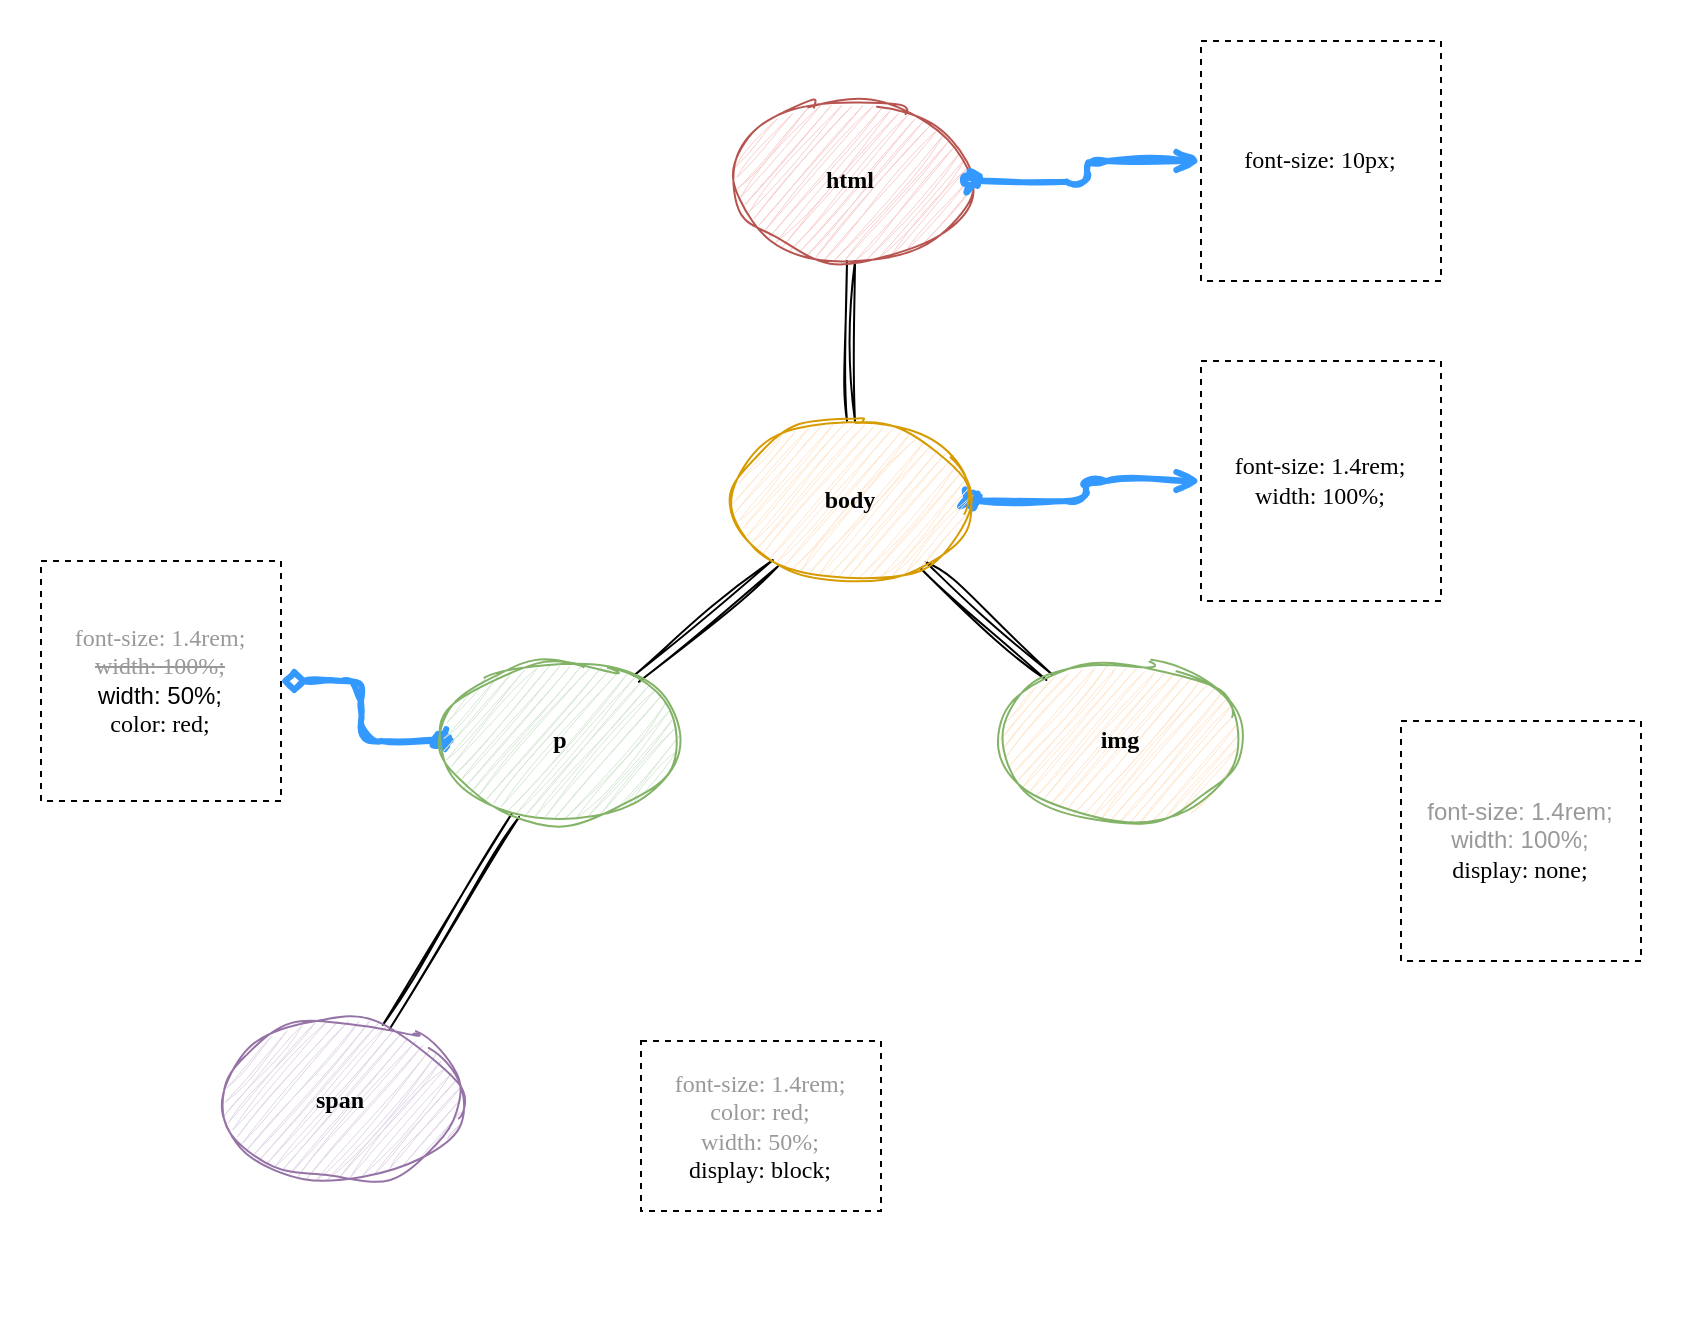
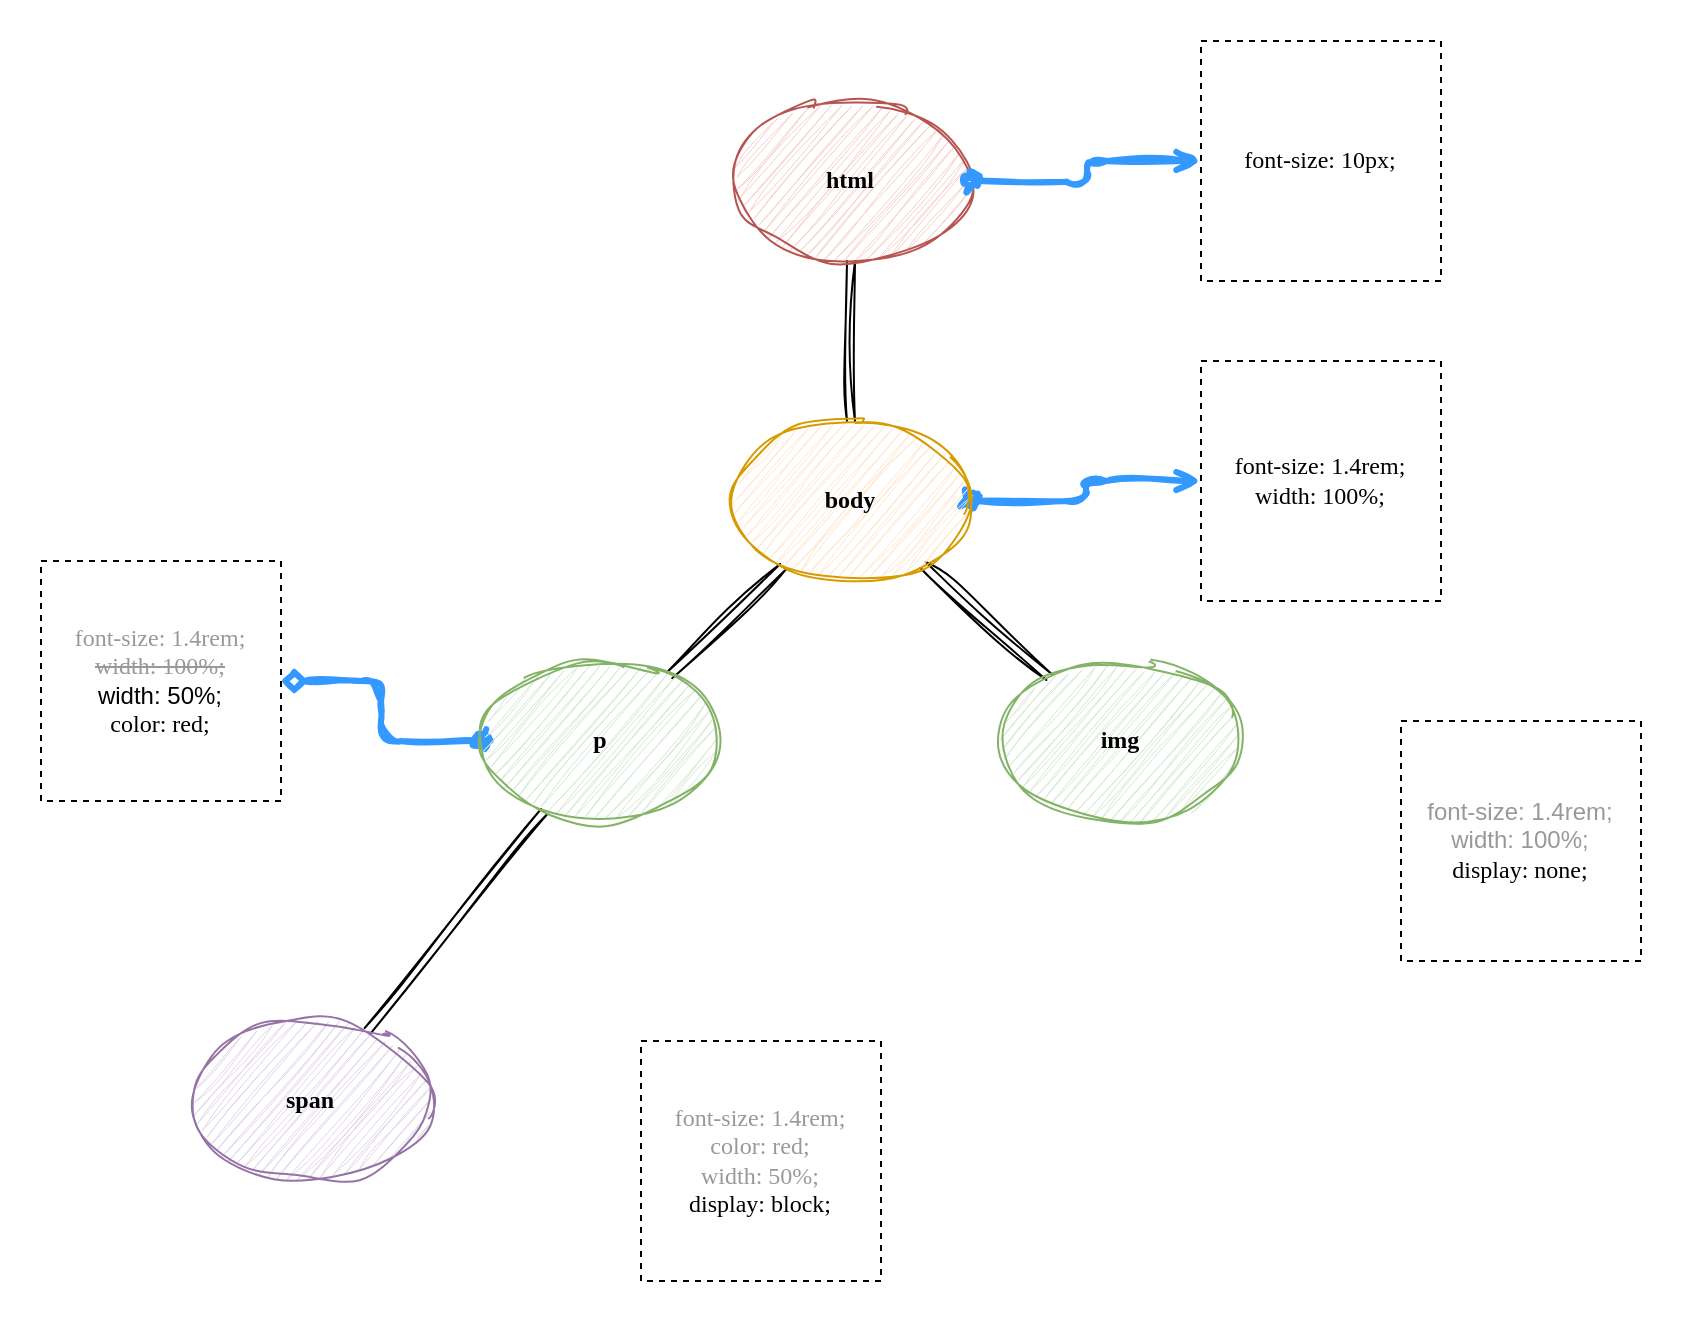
- <mxCell id="10" value="&lt;b&gt;&lt;font face=&quot;Comic Sans MS&quot;&gt;p&lt;/font&gt;&lt;/b&gt;" style="ellipse;whiteSpace=wrap;html=1;fillColor=#d5e8d4;fillStyle=auto;strokeColor=#82b366;sketch=1;curveFitting=1;jiggle=2;" parent="1" vertex="1"><mxGeometry x="220" y="330" width="120" height="80" as="geometry" /></mxCell>
+ <mxCell id="10" value="&lt;b&gt;&lt;font face=&quot;Comic Sans MS&quot;&gt;p&lt;/font&gt;&lt;/b&gt;" style="ellipse;whiteSpace=wrap;html=1;fillColor=#d5e8d4;fillStyle=auto;strokeColor=#82b366;sketch=1;curveFitting=1;jiggle=2;" parent="1" vertex="1"><mxGeometry x="240" y="330" width="120" height="80" as="geometry" /></mxCell>
- <mxCell id="7" value="&lt;b&gt;&lt;font face=&quot;Comic Sans MS&quot;&gt;img&lt;/font&gt;&lt;/b&gt;" style="ellipse;whiteSpace=wrap;html=1;fillColor=#ffe6cc;fillStyle=auto;strokeColor=#82b366;shadow=0;sketch=1;curveFitting=1;jiggle=2;" parent="1" vertex="1"><mxGeometry x="500" y="330" width="120" height="80" as="geometry" /></mxCell>
+ <mxCell id="7" value="&lt;b&gt;&lt;font face=&quot;Comic Sans MS&quot;&gt;img&lt;/font&gt;&lt;/b&gt;" style="ellipse;whiteSpace=wrap;html=1;fillColor=#d5e8d4;fillStyle=auto;strokeColor=#82b366;shadow=0;sketch=1;curveFitting=1;jiggle=2;" parent="1" vertex="1"><mxGeometry x="500" y="330" width="120" height="80" as="geometry" /></mxCell>
- <mxCell id="11" value="&lt;b&gt;&lt;font face=&quot;Comic Sans MS&quot;&gt;span&lt;/font&gt;&lt;/b&gt;" style="ellipse;whiteSpace=wrap;html=1;fillColor=#e1d5e7;fillStyle=auto;strokeColor=#9673a6;sketch=1;curveFitting=1;jiggle=2;" parent="1" vertex="1"><mxGeometry x="110" y="510" width="120" height="80" as="geometry" /></mxCell>
+ <mxCell id="11" value="&lt;b&gt;&lt;font face=&quot;Comic Sans MS&quot;&gt;span&lt;/font&gt;&lt;/b&gt;" style="ellipse;whiteSpace=wrap;html=1;fillColor=#e1d5e7;fillStyle=auto;strokeColor=#9673a6;sketch=1;curveFitting=1;jiggle=2;" parent="1" vertex="1"><mxGeometry x="95" y="510" width="120" height="80" as="geometry" /></mxCell>
- <mxCell id="15" value="&lt;font color=&quot;#999999&quot;&gt;font-size: 1.4rem;&lt;br style=&quot;border-color: var(--border-color);&quot;&gt;color: red;&lt;br&gt;width: 50%;&lt;br&gt;&lt;/font&gt;display: block;" style="whiteSpace=wrap;html=1;fillStyle=auto;dashed=1;fontFamily=Comic Sans MS;" parent="1" vertex="1"><mxGeometry x="320" y="520" width="120" height="85" as="geometry" /></mxCell>
+ <mxCell id="15" value="&lt;font color=&quot;#999999&quot;&gt;font-size: 1.4rem;&lt;br style=&quot;border-color: var(--border-color);&quot;&gt;color: red;&lt;br&gt;width: 50%;&lt;br&gt;&lt;/font&gt;display: block;" style="whiteSpace=wrap;html=1;fillStyle=auto;dashed=1;fontFamily=Comic Sans MS;" parent="1" vertex="1"><mxGeometry x="320" y="520" width="120" height="120" as="geometry" /></mxCell>
